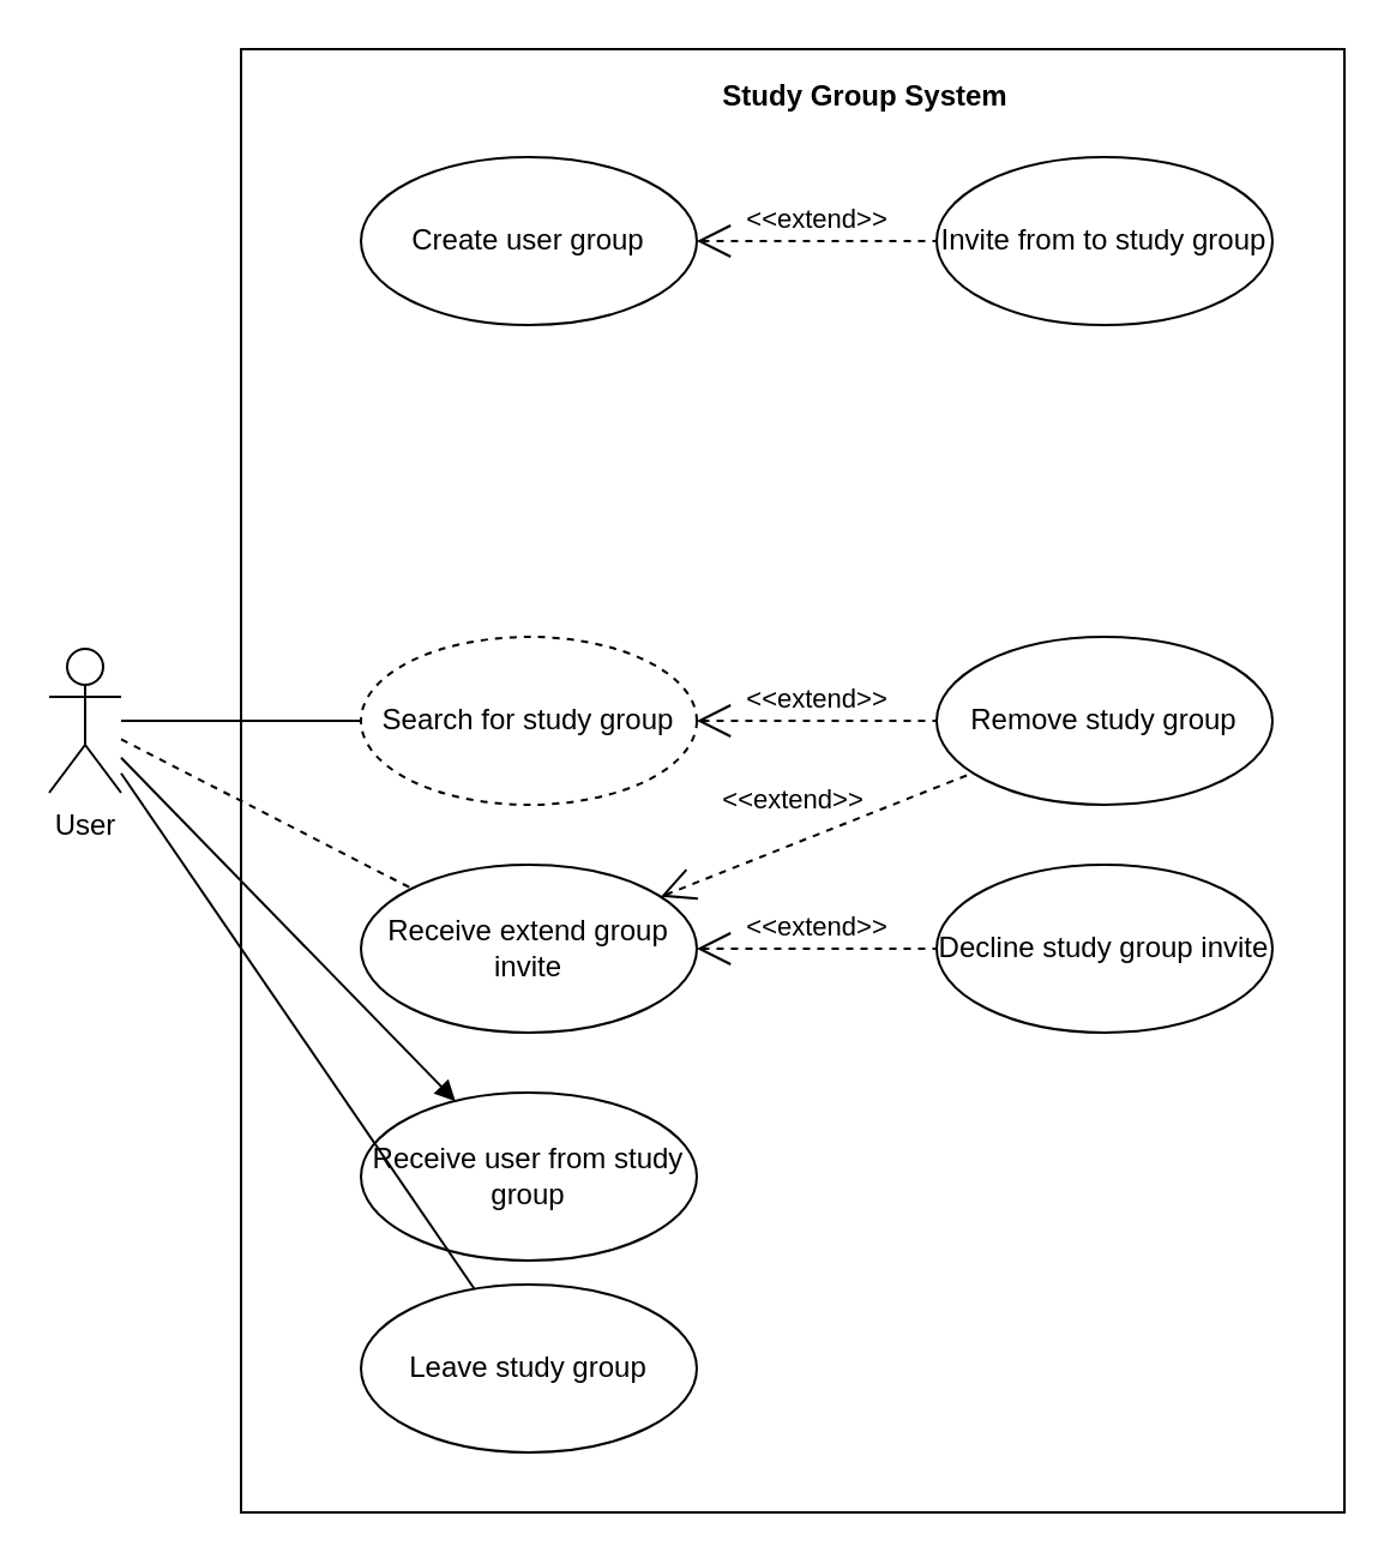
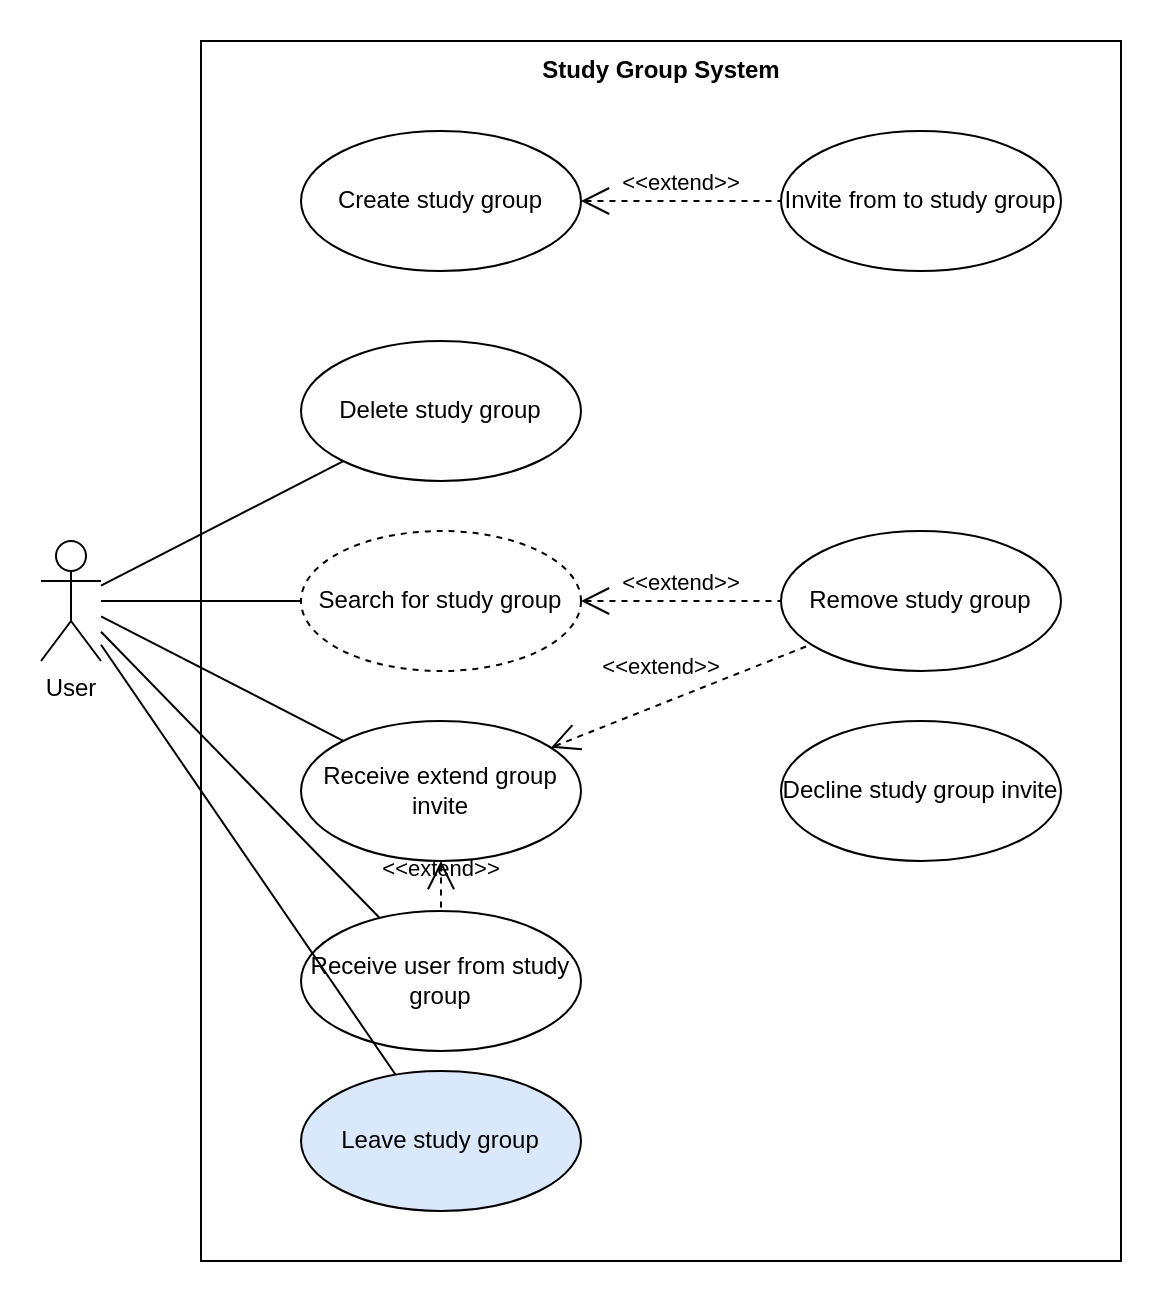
- <mxCell id="4" value="Study Group System" style="text;html=1;align=center;verticalAlign=middle;resizable=0;points=[];autosize=1;strokeColor=none;fillColor=none;fontStyle=1" parent="2" vertex="1"><mxGeometry x="194.996" y="5" width="130" height="30" as="geometry" /></mxCell>
+ <mxCell id="4" value="Study Group System" style="text;html=1;align=center;verticalAlign=middle;resizable=0;points=[];autosize=1;strokeColor=none;fillColor=none;fontStyle=1" parent="2" vertex="1"><mxGeometry x="164.996" width="130" height="30" as="geometry" /></mxCell>
- <mxCell id="18" value="Create user group" style="ellipse;whiteSpace=wrap;html=1;" parent="17" vertex="1"><mxGeometry width="140" height="70" as="geometry" /></mxCell>
+ <mxCell id="18" value="Create study group" style="ellipse;whiteSpace=wrap;html=1;" parent="17" vertex="1"><mxGeometry width="140" height="70" as="geometry" /></mxCell>
+ <mxCell id="5" value="Delete study group" style="ellipse;whiteSpace=wrap;html=1;" parent="2" vertex="1"><mxGeometry x="50" y="150" width="140" height="70" as="geometry" /></mxCell>
+ <mxCell id="13" value="" style="edgeStyle=none;html=1;endArrow=none;verticalAlign=bottom;rounded=0;" parent="1" source="12" target="5" edge="1"><mxGeometry width="160" relative="1" as="geometry"><mxPoint x="50" y="410" as="sourcePoint" /><mxPoint x="210" y="410" as="targetPoint" /></mxGeometry></mxCell>
- <mxCell id="16" value="" style="edgeStyle=none;html=1;endArrow=none;verticalAlign=bottom;rounded=0;dashed=1;" parent="1" source="12" target="6" edge="1"><mxGeometry width="160" relative="1" as="geometry"><mxPoint x="1135" y="485" as="sourcePoint" /><mxPoint x="1295" y="485" as="targetPoint" /></mxGeometry></mxCell>
+ <mxCell id="16" value="" style="edgeStyle=none;html=1;endArrow=none;verticalAlign=bottom;rounded=0;" parent="1" source="12" target="6" edge="1"><mxGeometry width="160" relative="1" as="geometry"><mxPoint x="1135" y="485" as="sourcePoint" /><mxPoint x="1295" y="485" as="targetPoint" /></mxGeometry></mxCell>
- <mxCell id="8" value="&amp;lt;&amp;lt;extend&amp;gt;&amp;gt;" style="edgeStyle=none;html=1;startArrow=open;endArrow=none;startSize=12;verticalAlign=bottom;dashed=1;labelBackgroundColor=none;rounded=0;" parent="2" source="6" target="7" edge="1"><mxGeometry width="160" relative="1" as="geometry"><mxPoint x="200" y="400" as="sourcePoint" /><mxPoint x="340" y="280" as="targetPoint" /></mxGeometry></mxCell>
+ <mxCell id="8" value="&amp;lt;&amp;lt;extend&amp;gt;&amp;gt;" style="edgeStyle=none;html=1;startArrow=open;endArrow=none;startSize=12;verticalAlign=bottom;dashed=1;labelBackgroundColor=none;rounded=0;" parent="2" source="6" target="10" edge="1"><mxGeometry width="160" relative="1" as="geometry"><mxPoint x="200" y="400" as="sourcePoint" /><mxPoint x="340" y="280" as="targetPoint" /></mxGeometry></mxCell>
- <mxCell id="14" value="" style="edgeStyle=none;html=1;endArrow=block;verticalAlign=bottom;rounded=0;" parent="1" source="12" target="10" edge="1"><mxGeometry width="160" relative="1" as="geometry"><mxPoint x="150" y="400" as="sourcePoint" /><mxPoint x="310" y="400" as="targetPoint" /></mxGeometry></mxCell>
+ <mxCell id="14" value="" style="edgeStyle=none;html=1;endArrow=none;verticalAlign=bottom;rounded=0;" parent="1" source="12" target="10" edge="1"><mxGeometry width="160" relative="1" as="geometry"><mxPoint x="150" y="400" as="sourcePoint" /><mxPoint x="310" y="400" as="targetPoint" /></mxGeometry></mxCell>
- <mxCell id="9" value="Leave study group" style="ellipse;whiteSpace=wrap;html=1;" parent="2" vertex="1"><mxGeometry x="50" y="515" width="140" height="70" as="geometry" /></mxCell>
+ <mxCell id="9" value="Leave study group" style="ellipse;whiteSpace=wrap;html=1;fillColor=#dae8fc;" parent="2" vertex="1"><mxGeometry x="50" y="515" width="140" height="70" as="geometry" /></mxCell>
